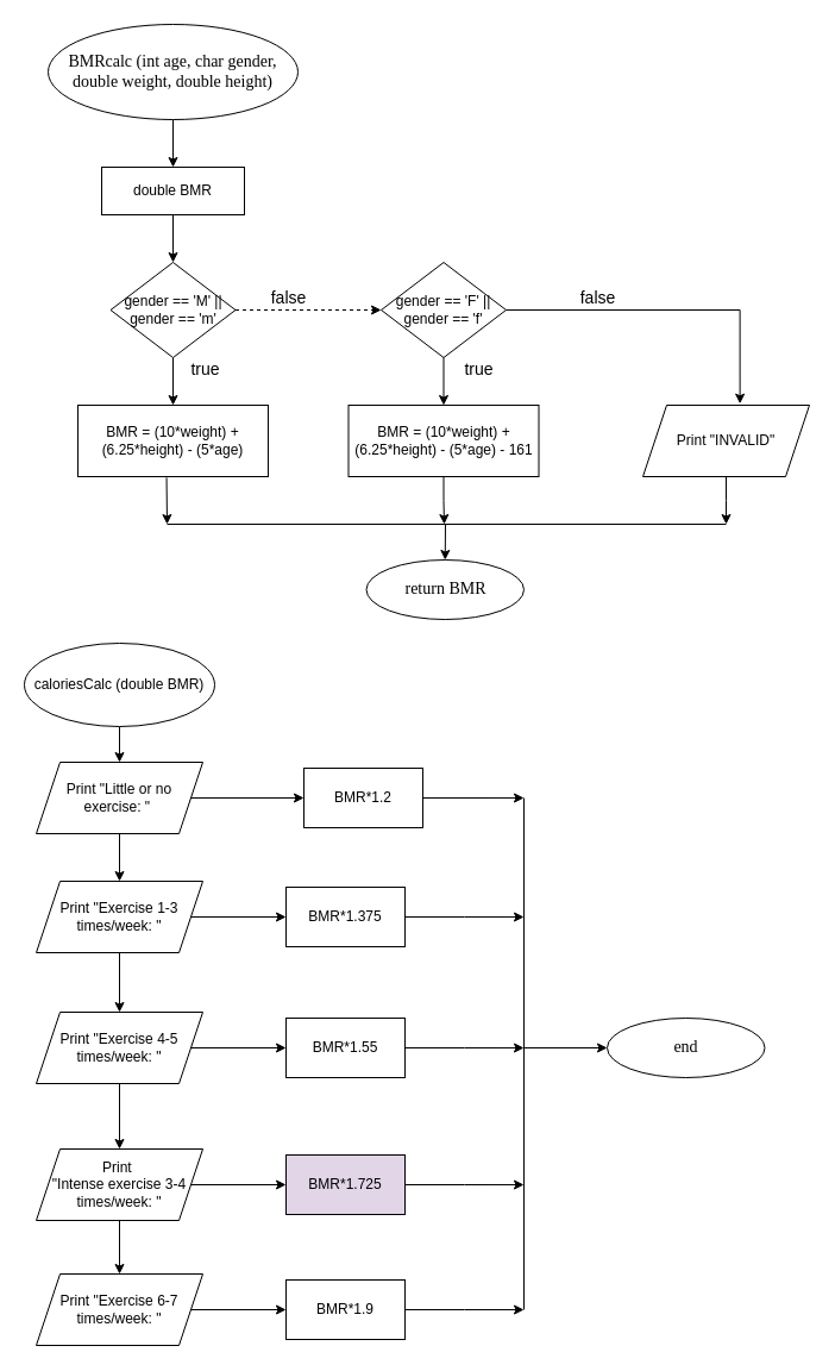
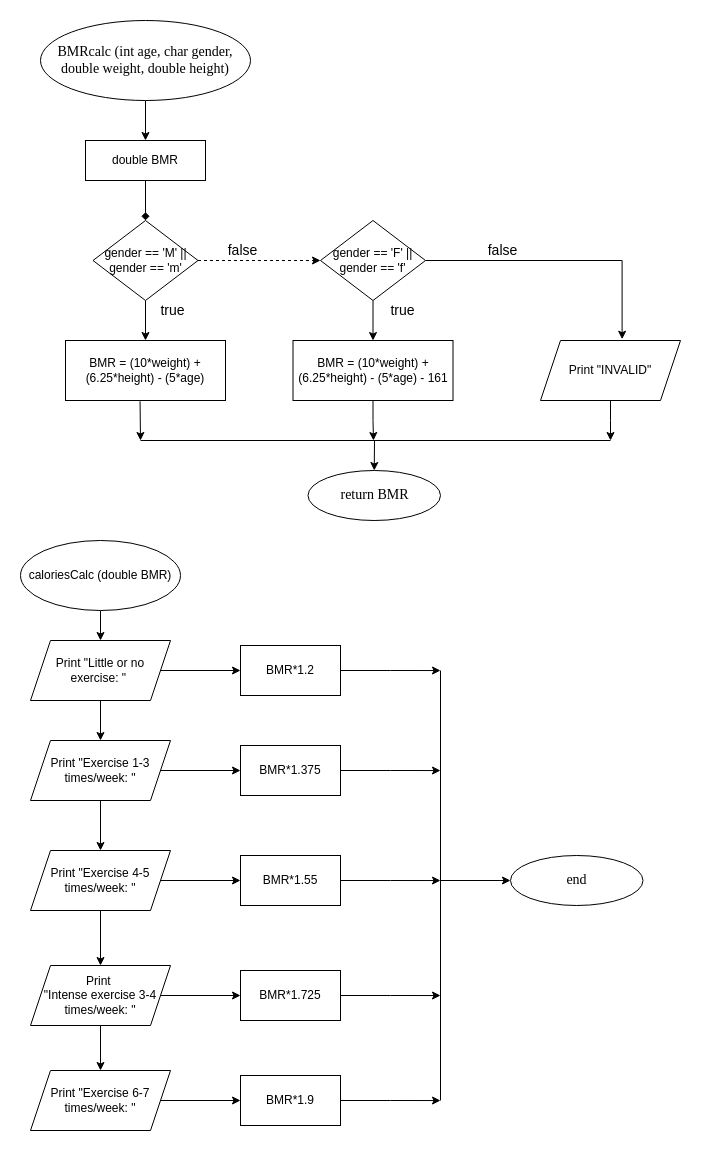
- <mxCell id="4" style="edgeStyle=orthogonalEdgeStyle;rounded=0;orthogonalLoop=1;jettySize=auto;html=1;exitX=0.5;exitY=1;exitDx=0;exitDy=0;entryX=0.5;entryY=0;entryDx=0;entryDy=0;" edge="1" parent="1" source="5" target="8"><mxGeometry relative="1" as="geometry" /></mxCell>
+ <mxCell id="4" style="edgeStyle=orthogonalEdgeStyle;rounded=0;orthogonalLoop=1;jettySize=auto;html=1;exitX=0.5;exitY=1;exitDx=0;exitDy=0;entryX=0.5;entryY=0;entryDx=0;entryDy=0;endArrow=diamond;" edge="1" parent="1" source="5" target="8"><mxGeometry relative="1" as="geometry" /></mxCell>
- <mxCell id="22" value="BMR*1.2" style="rounded=0;whiteSpace=wrap;html=1;" vertex="1" parent="1"><mxGeometry x="255" y="645" width="100" height="50" as="geometry" /></mxCell>
+ <mxCell id="22" value="BMR*1.2" style="rounded=0;whiteSpace=wrap;html=1;" vertex="1" parent="1"><mxGeometry x="240" y="645" width="100" height="50" as="geometry" /></mxCell>
- <mxCell id="30" value="BMR*1.725" style="rounded=0;whiteSpace=wrap;html=1;fillColor=#e1d5e7;" vertex="1" parent="1"><mxGeometry x="240" y="970" width="100" height="50" as="geometry" /></mxCell>
+ <mxCell id="30" value="BMR*1.725" style="rounded=0;whiteSpace=wrap;html=1;" vertex="1" parent="1"><mxGeometry x="240" y="970" width="100" height="50" as="geometry" /></mxCell>
